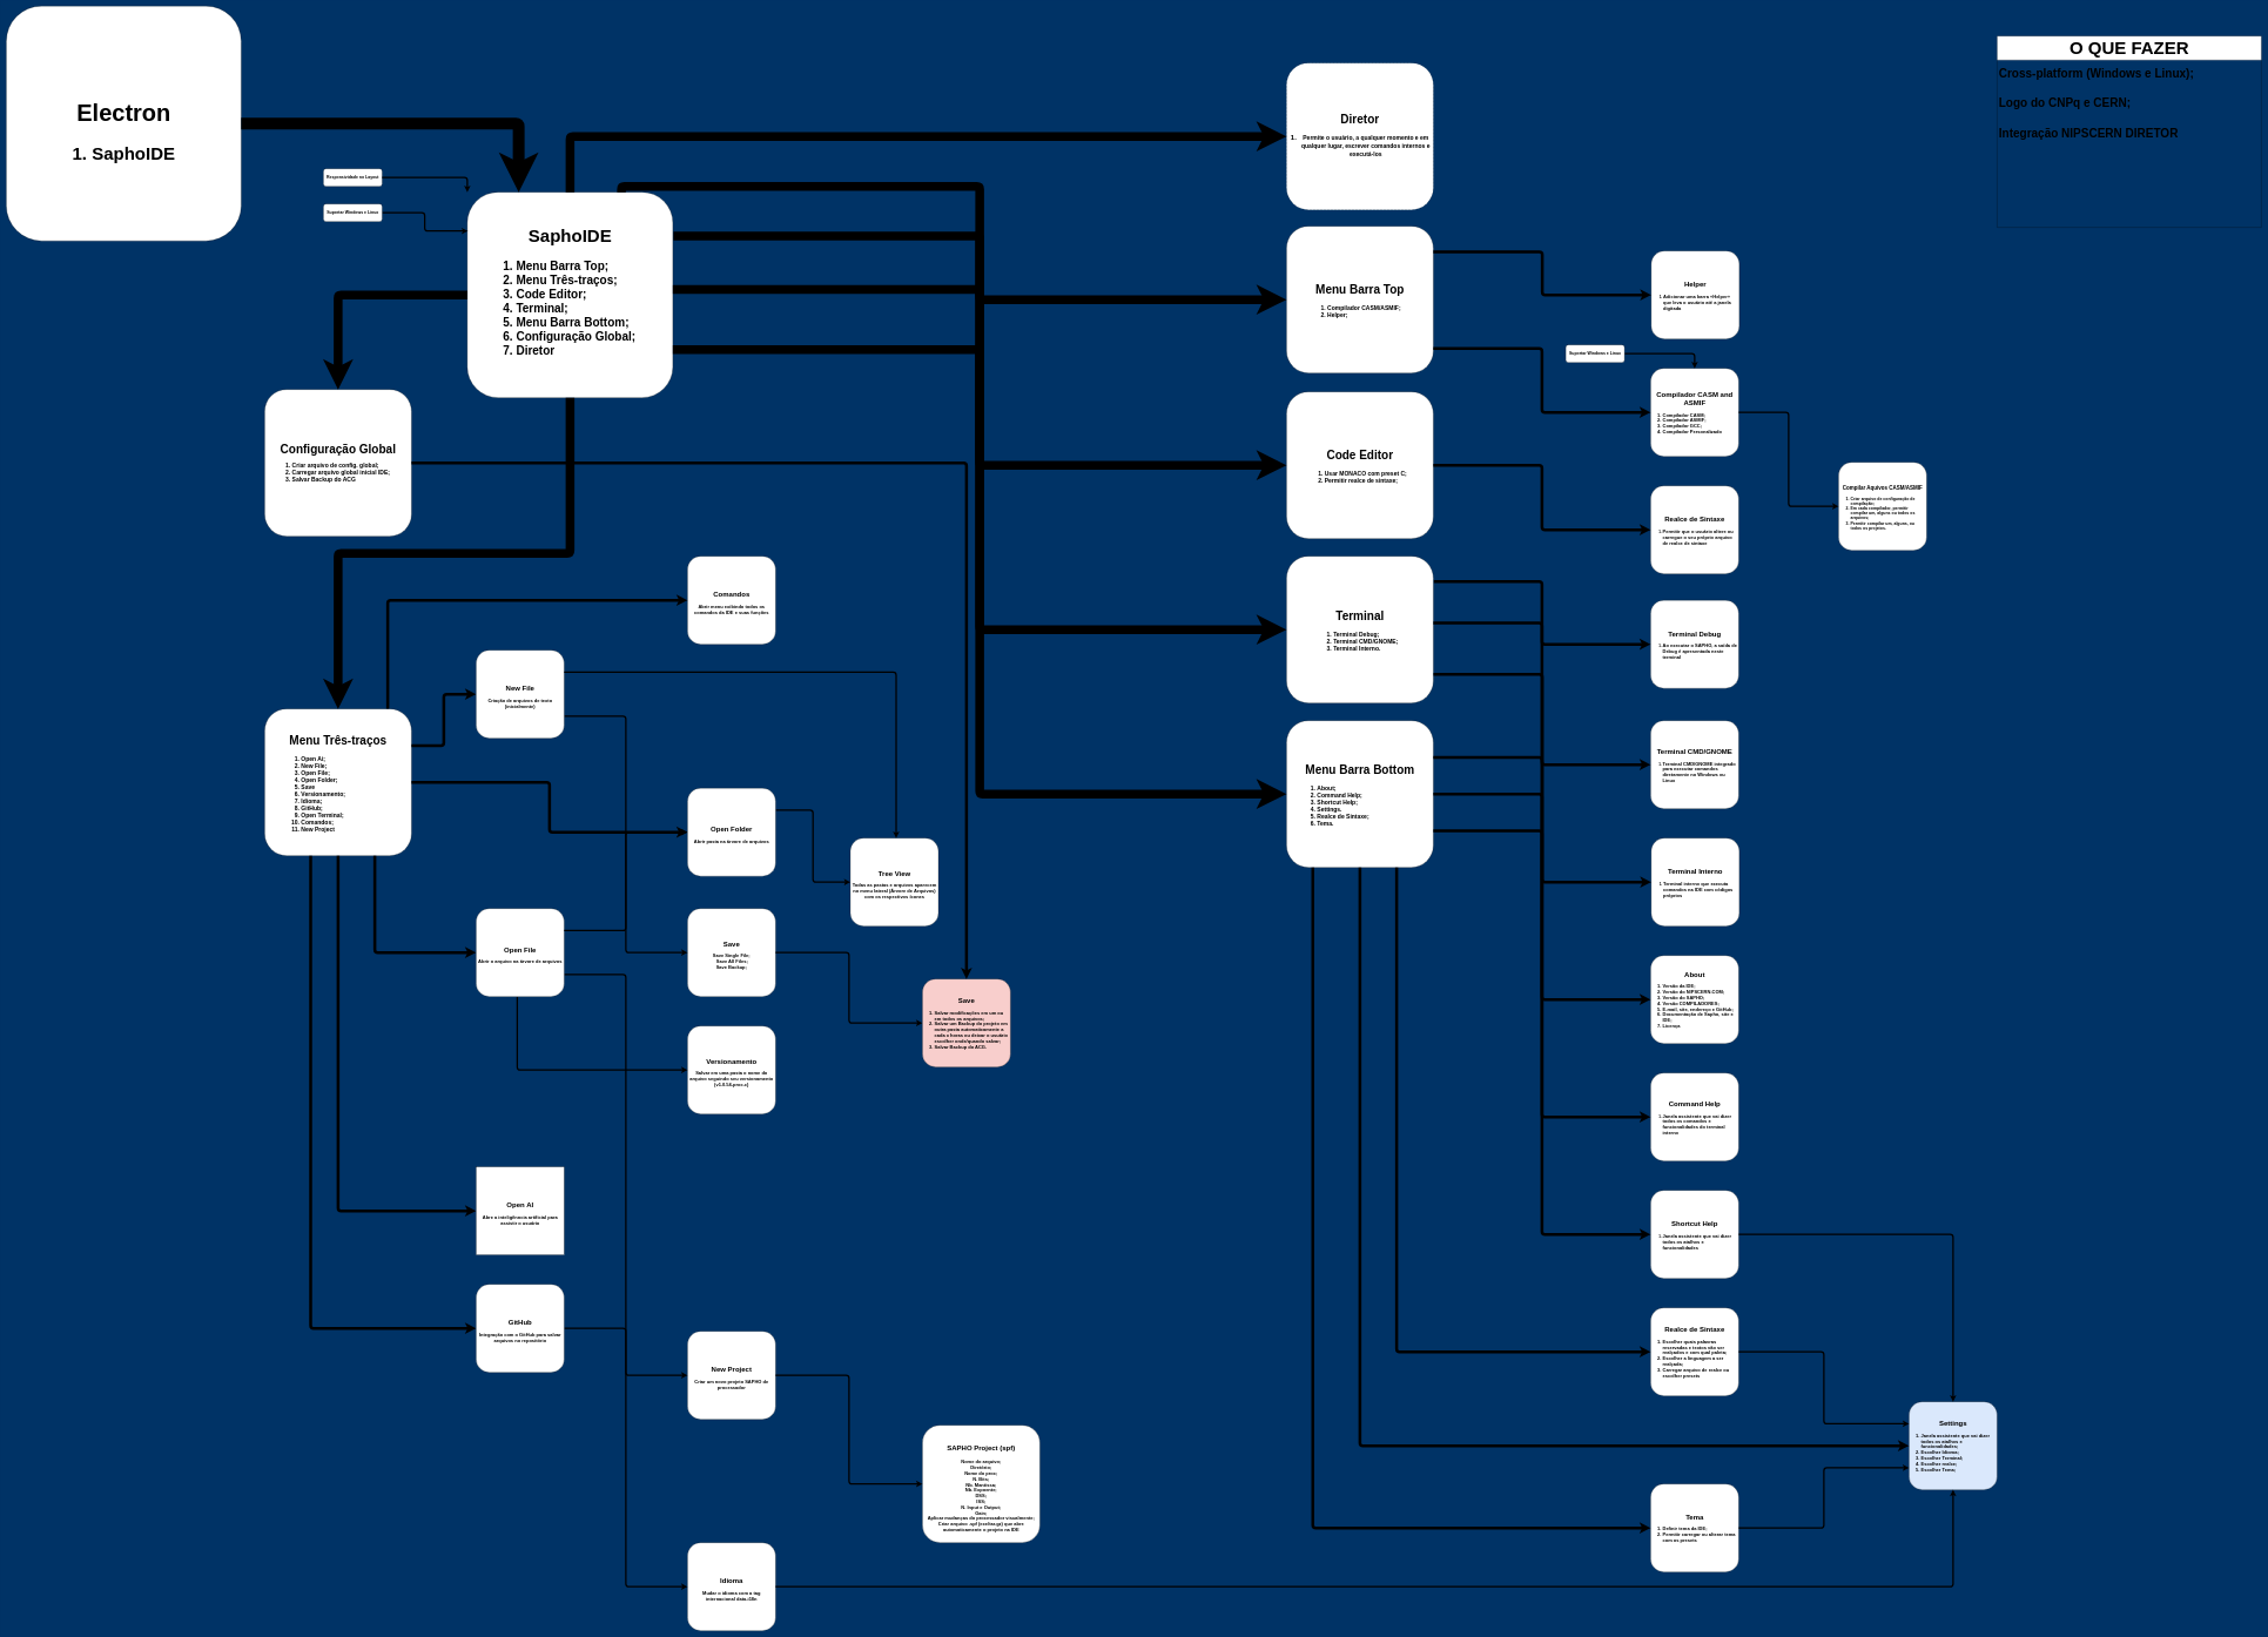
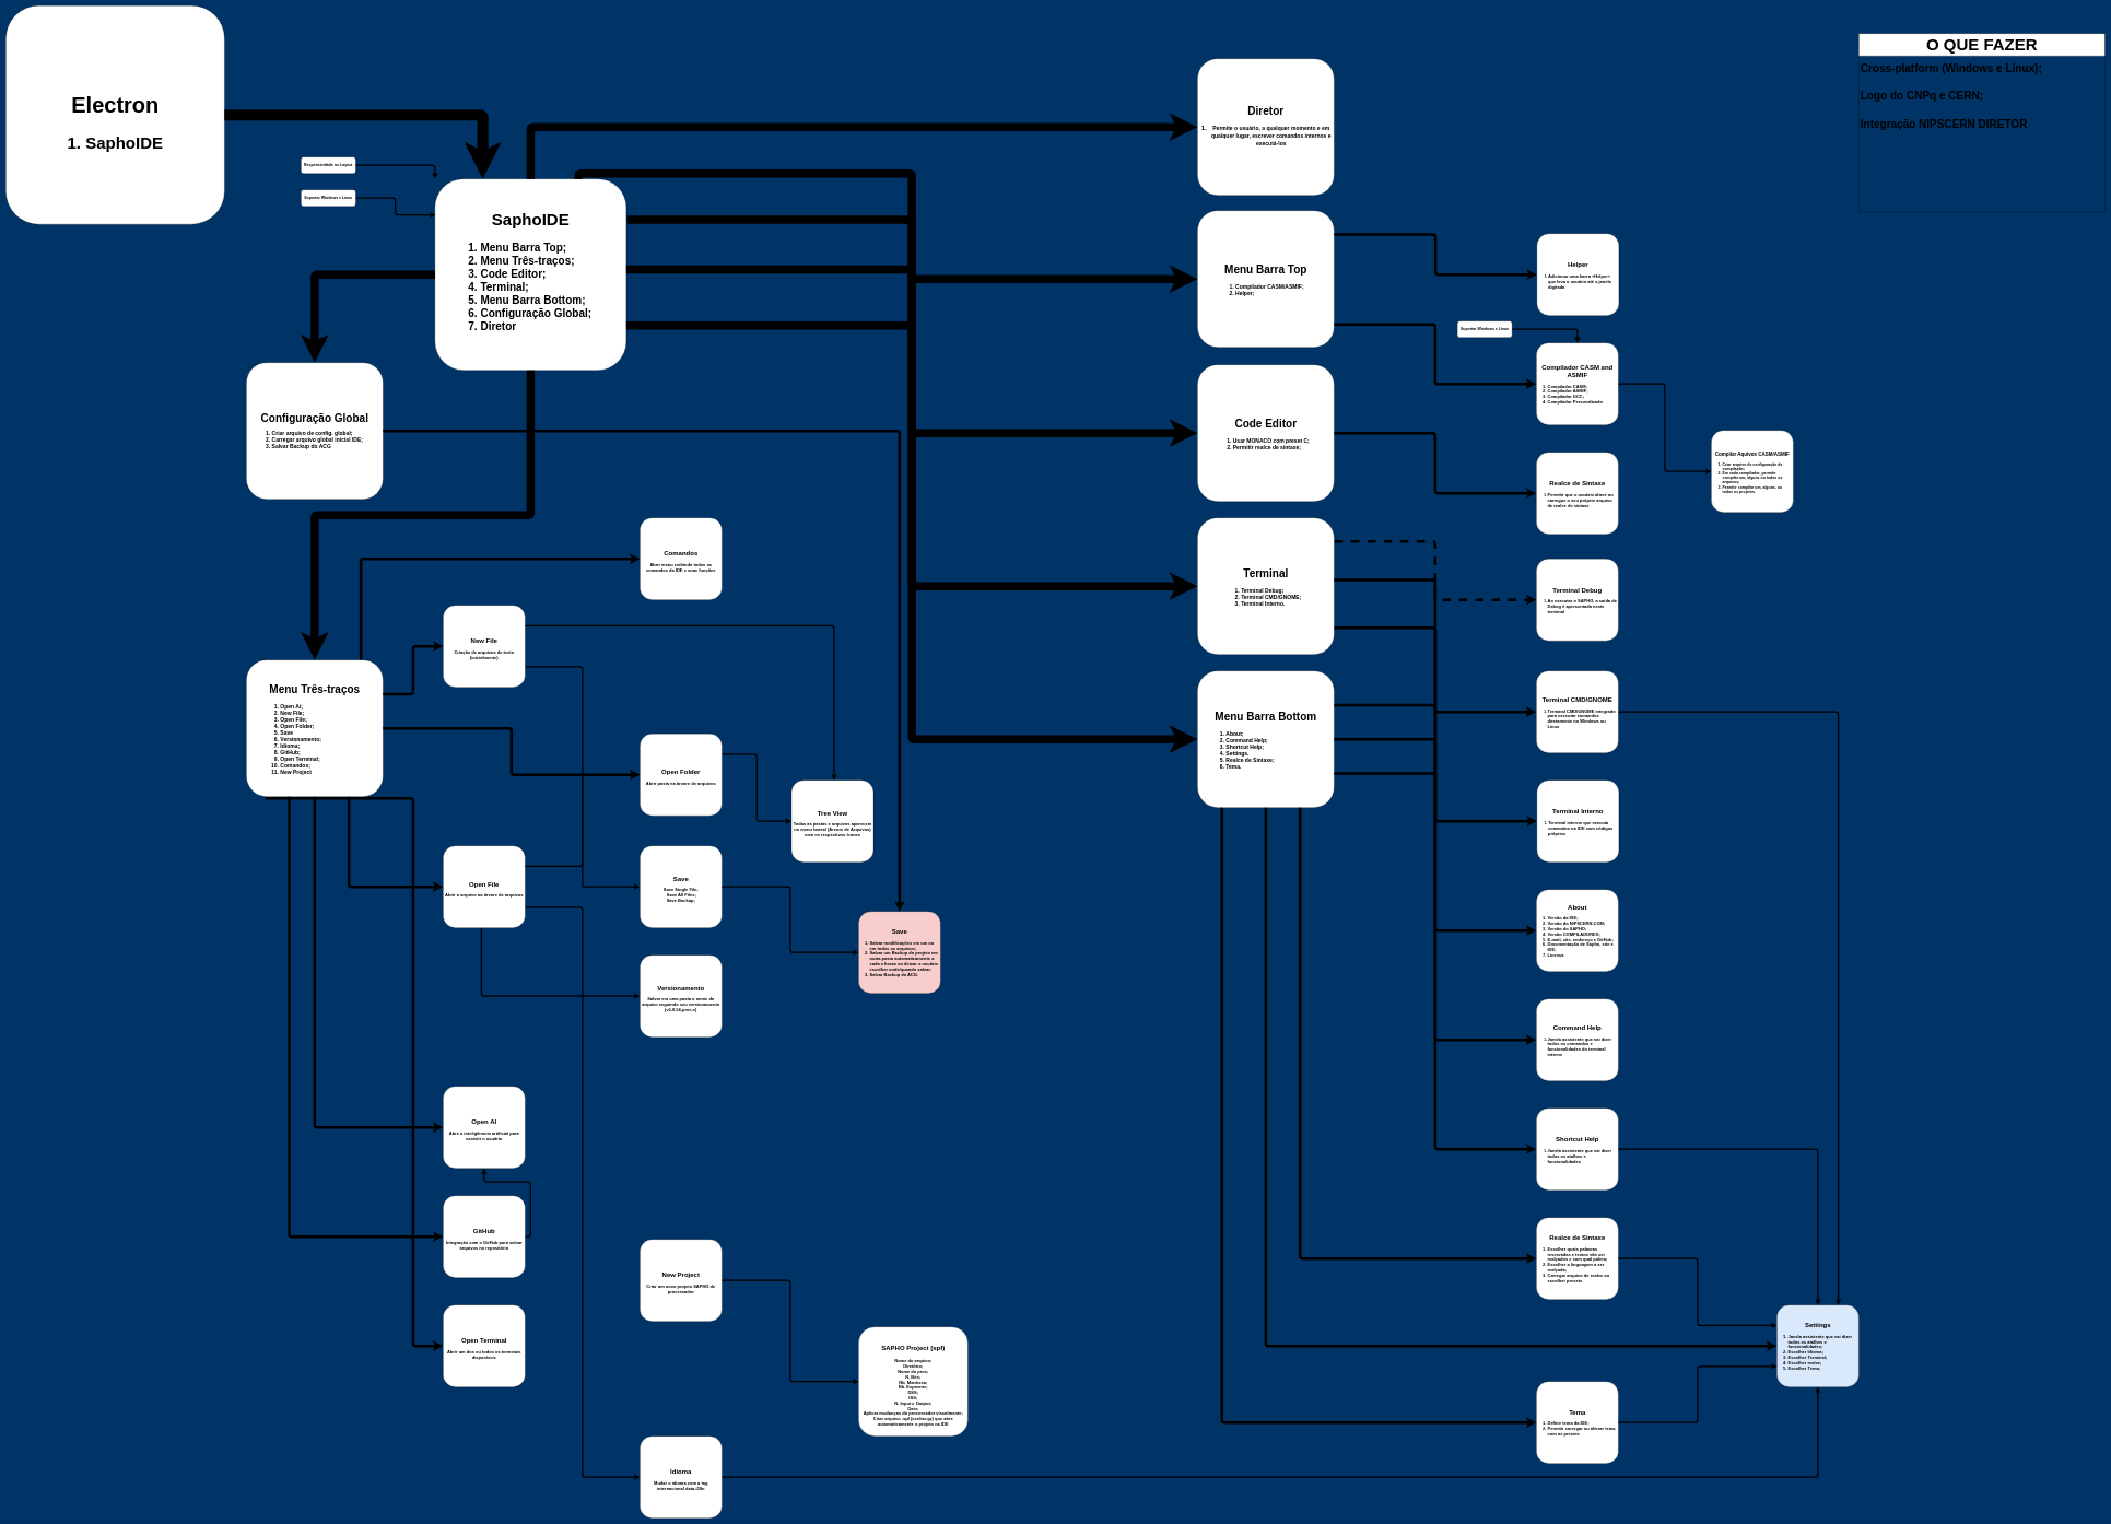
- <mxCell id="51" value="&lt;h1 style=&quot;&quot;&gt;&lt;font style=&quot;font-size: 40px;&quot;&gt;Diretor&lt;/font&gt;&lt;/h1&gt;&lt;h1 style=&quot;&quot;&gt;&lt;ol&gt;&lt;li&gt;&lt;span style=&quot;background-color: initial; font-size: 20px; text-align: left;&quot;&gt;Permite o usuário, a qualquer momento e em qualquer lugar, escrever comandos internos e executá-los&lt;/span&gt;&lt;/li&gt;&lt;/ol&gt;&lt;/h1&gt;" style="whiteSpace=wrap;html=1;aspect=fixed;align=center;labelBackgroundColor=none;rounded=1;fontStyle=1;dashed=1;" parent="1" vertex="1"><mxGeometry x="4380" y="214" width="500" height="500" as="geometry" /></mxCell>
+ <mxCell id="51" value="&lt;h1 style=&quot;&quot;&gt;&lt;font style=&quot;font-size: 40px;&quot;&gt;Diretor&lt;/font&gt;&lt;/h1&gt;&lt;h1 style=&quot;&quot;&gt;&lt;ol&gt;&lt;li&gt;&lt;span style=&quot;background-color: initial; font-size: 20px; text-align: left;&quot;&gt;Permite o usuário, a qualquer momento e em qualquer lugar, escrever comandos internos e executá-los&lt;/span&gt;&lt;/li&gt;&lt;/ol&gt;&lt;/h1&gt;" style="whiteSpace=wrap;html=1;aspect=fixed;align=center;labelBackgroundColor=none;rounded=1;fontStyle=1" parent="1" vertex="1"><mxGeometry x="4380" y="214" width="500" height="500" as="geometry" /></mxCell>
- <mxCell id="56" value="" style="edgeStyle=orthogonalEdgeStyle;rounded=1;orthogonalLoop=1;jettySize=auto;html=1;entryX=0;entryY=0.5;entryDx=0;entryDy=0;strokeWidth=10;labelBackgroundColor=none;fontColor=default;exitX=1.004;exitY=0.172;exitDx=0;exitDy=0;exitPerimeter=0;fontStyle=1" parent="1" source="27" target="55" edge="1"><mxGeometry relative="1" as="geometry"><mxPoint x="4414" y="2460" as="sourcePoint" /><mxPoint x="4600" y="2472" as="targetPoint" /></mxGeometry></mxCell>
+ <mxCell id="56" value="" style="edgeStyle=orthogonalEdgeStyle;rounded=1;orthogonalLoop=1;jettySize=auto;html=1;entryX=0;entryY=0.5;entryDx=0;entryDy=0;strokeWidth=10;labelBackgroundColor=none;fontColor=default;exitX=1.004;exitY=0.172;exitDx=0;exitDy=0;exitPerimeter=0;fontStyle=1;dashed=1;" parent="1" source="27" target="55" edge="1"><mxGeometry relative="1" as="geometry"><mxPoint x="4414" y="2460" as="sourcePoint" /><mxPoint x="4600" y="2472" as="targetPoint" /></mxGeometry></mxCell>
+ <mxCell id="78" style="edgeStyle=orthogonalEdgeStyle;rounded=1;orthogonalLoop=1;jettySize=auto;html=1;exitX=1;exitY=0.5;exitDx=0;exitDy=0;strokeWidth=5;labelBackgroundColor=none;fontColor=default;entryX=0.75;entryY=0;entryDx=0;entryDy=0;fontStyle=1" parent="1" source="57" target="74" edge="1"><mxGeometry relative="1" as="geometry"><mxPoint x="5195" y="3147" as="sourcePoint" /><mxPoint x="5619" y="3890" as="targetPoint" /></mxGeometry></mxCell>
+ <mxCell id="11" style="edgeStyle=orthogonalEdgeStyle;rounded=1;orthogonalLoop=1;jettySize=auto;html=1;entryX=0;entryY=0.5;entryDx=0;entryDy=0;strokeWidth=10;labelBackgroundColor=none;fontColor=default;exitX=0.14;exitY=1.013;exitDx=0;exitDy=0;exitPerimeter=0;fontStyle=1" parent="1" source="2" target="10" edge="1"><mxGeometry relative="1" as="geometry"><mxPoint x="982" y="2111" as="sourcePoint" /><mxPoint x="2410" y="3721" as="targetPoint" /></mxGeometry></mxCell>
- <mxCell id="35" value="&lt;h1&gt;&lt;font style=&quot;font-size: 18px;&quot;&gt;&lt;span style=&quot;font-size: 24px;&quot;&gt;Open AI&lt;/span&gt;&lt;/font&gt;&lt;/h1&gt;&lt;div style=&quot;&quot;&gt;&lt;font style=&quot;font-size: 16px;&quot;&gt;&lt;span&gt;Abre a inteligênncia artificial para assistir o usuário&lt;/span&gt;&lt;/font&gt;&lt;/div&gt;" style="whiteSpace=wrap;html=1;aspect=fixed;labelBackgroundColor=none;fontStyle=1;rounded=0;" parent="1" vertex="1"><mxGeometry x="1620" y="3974" width="300" height="300" as="geometry" /></mxCell>
+ <mxCell id="35" value="&lt;h1&gt;&lt;font style=&quot;font-size: 18px;&quot;&gt;&lt;span style=&quot;font-size: 24px;&quot;&gt;Open AI&lt;/span&gt;&lt;/font&gt;&lt;/h1&gt;&lt;div style=&quot;&quot;&gt;&lt;font style=&quot;font-size: 16px;&quot;&gt;&lt;span&gt;Abre a inteligênncia artificial para assistir o usuário&lt;/span&gt;&lt;/font&gt;&lt;/div&gt;" style="whiteSpace=wrap;html=1;aspect=fixed;labelBackgroundColor=none;rounded=1;fontStyle=1" parent="1" vertex="1"><mxGeometry x="1620" y="3974" width="300" height="300" as="geometry" /></mxCell>
- <mxCell id="15" style="edgeStyle=orthogonalEdgeStyle;rounded=1;orthogonalLoop=1;jettySize=auto;html=1;exitX=1;exitY=0.5;exitDx=0;exitDy=0;entryX=0;entryY=0.5;entryDx=0;entryDy=0;strokeWidth=5;labelBackgroundColor=none;fontColor=default;fontStyle=1" parent="1" source="41" target="14" edge="1"><mxGeometry relative="1" as="geometry"><mxPoint x="2203" y="2949" as="sourcePoint" /><mxPoint x="2413" y="4124" as="targetPoint" /></mxGeometry></mxCell>
+ <mxCell id="15" style="edgeStyle=orthogonalEdgeStyle;rounded=1;orthogonalLoop=1;jettySize=auto;html=1;exitX=1;exitY=0.5;exitDx=0;exitDy=0;strokeWidth=5;labelBackgroundColor=none;fontColor=default;fontStyle=1;" parent="1" source="41" target="35" edge="1"><mxGeometry relative="1" as="geometry"><mxPoint x="2203" y="2949" as="sourcePoint" /><mxPoint x="2413" y="4124" as="targetPoint" /></mxGeometry></mxCell>
+ <mxCell id="10" value="&lt;h1&gt;&lt;span&gt;&lt;span style=&quot;&quot;&gt;Open Terminal&lt;/span&gt;&lt;/span&gt;&lt;/h1&gt;&lt;div style=&quot;&quot;&gt;&lt;div style=&quot;&quot;&gt;&lt;font style=&quot;font-size: 16px;&quot;&gt;&lt;span&gt;Abrir um dos ou todos os terminais disponíveis&lt;/span&gt;&lt;/font&gt;&lt;/div&gt;&lt;/div&gt;" style="whiteSpace=wrap;html=1;aspect=fixed;labelBackgroundColor=none;rounded=1;fontStyle=1" parent="1" vertex="1"><mxGeometry x="1620" y="4774" width="300" height="300" as="geometry" /></mxCell>
